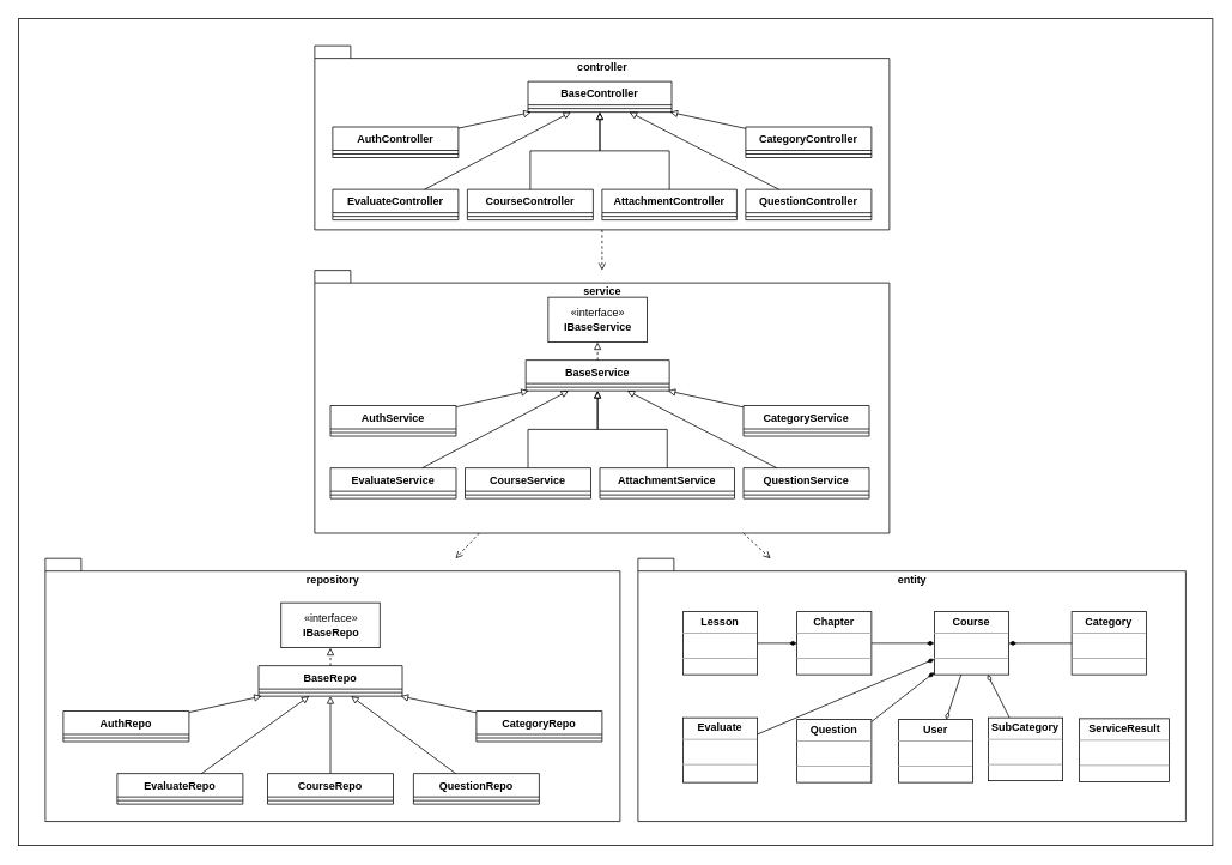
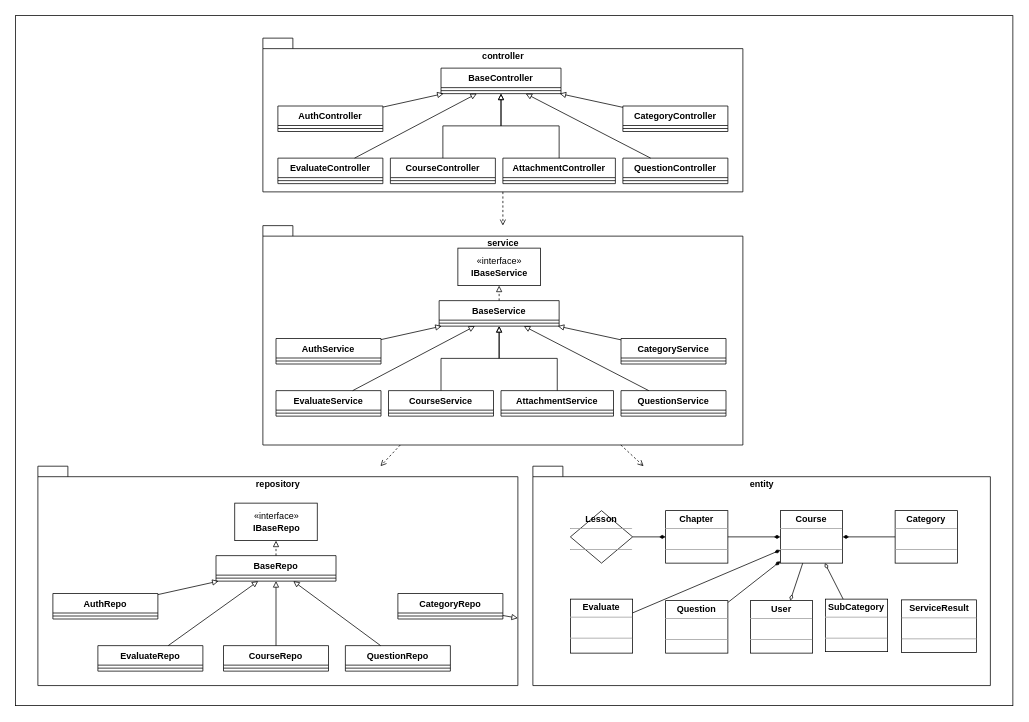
- <mxCell id="70" value="&lt;p style=&quot;margin:0px;margin-top:4px;text-align:center;&quot;&gt;&lt;b&gt;Lesson&lt;/b&gt;&lt;/p&gt;&lt;hr size=&quot;1&quot;&gt;&lt;p style=&quot;margin:0px;margin-left:4px;&quot;&gt;&lt;br&gt;&lt;/p&gt;&lt;hr size=&quot;1&quot;&gt;&lt;p style=&quot;margin:0px;margin-left:4px;&quot;&gt;&lt;br&gt;&lt;/p&gt;" style="verticalAlign=top;align=left;overflow=fill;fontSize=12;fontFamily=Helvetica;html=1;" parent="1" vertex="1"><mxGeometry x="760" y="680" width="83" height="70" as="geometry" /></mxCell>
+ <mxCell id="70" value="&lt;p style=&quot;margin:0px;margin-top:4px;text-align:center;&quot;&gt;&lt;b&gt;Lesson&lt;/b&gt;&lt;/p&gt;&lt;hr size=&quot;1&quot;&gt;&lt;p style=&quot;margin:0px;margin-left:4px;&quot;&gt;&lt;br&gt;&lt;/p&gt;&lt;hr size=&quot;1&quot;&gt;&lt;p style=&quot;margin:0px;margin-left:4px;&quot;&gt;&lt;br&gt;&lt;/p&gt;" style="rhombus;verticalAlign=top;align=left;overflow=fill;fontSize=12;fontFamily=Helvetica;html=1;" parent="1" vertex="1"><mxGeometry x="760" y="680" width="83" height="70" as="geometry" /></mxCell>
- <mxCell id="64" value="" style="endArrow=block;html=1;rounded=0;endFill=0;" parent="1" source="55" target="48" edge="1"><mxGeometry width="50" height="50" relative="1" as="geometry"><mxPoint x="210" y="890" as="sourcePoint" /><mxPoint x="360" y="827" as="targetPoint" /></mxGeometry></mxCell>
+ <mxCell id="64" value="" style="endArrow=block;html=1;rounded=0;endFill=0;" parent="1" source="55" target="47" edge="1"><mxGeometry width="50" height="50" relative="1" as="geometry"><mxPoint x="210" y="890" as="sourcePoint" /><mxPoint x="360" y="827" as="targetPoint" /></mxGeometry></mxCell>
